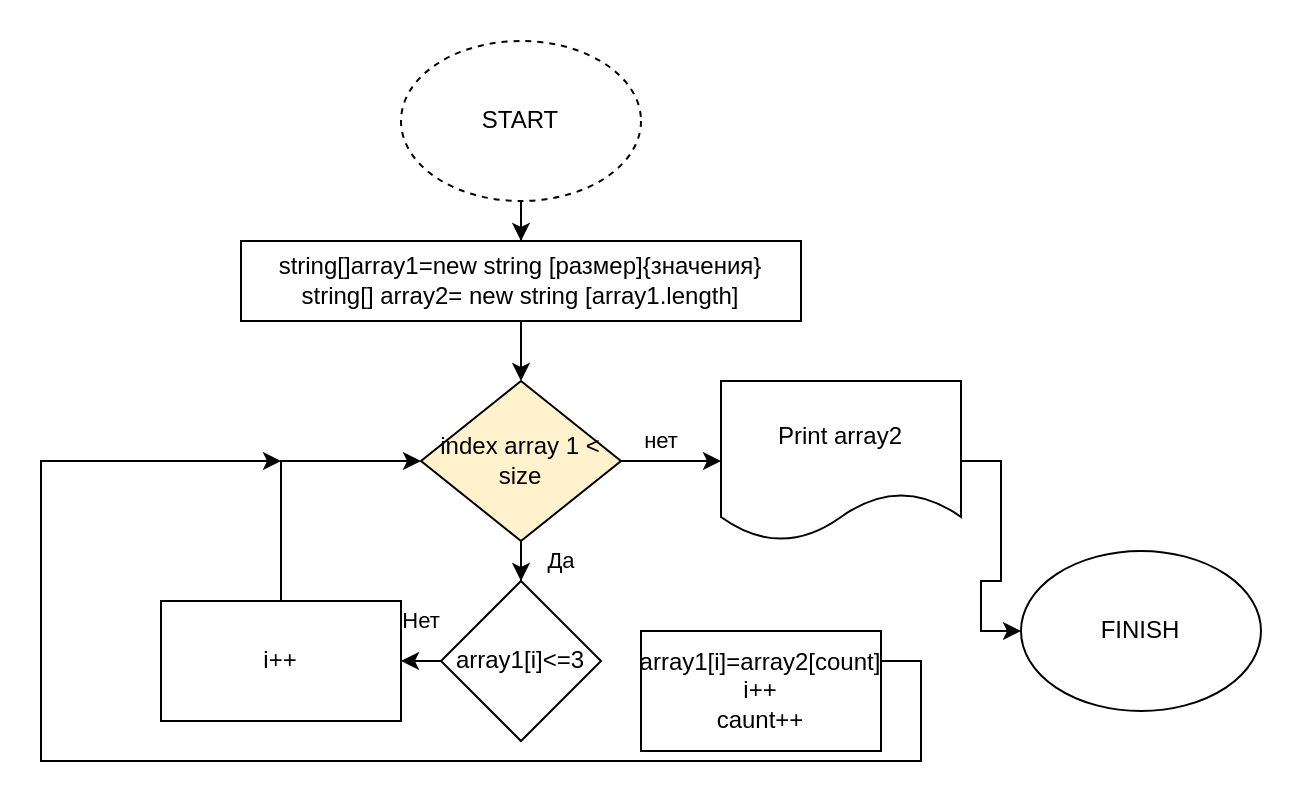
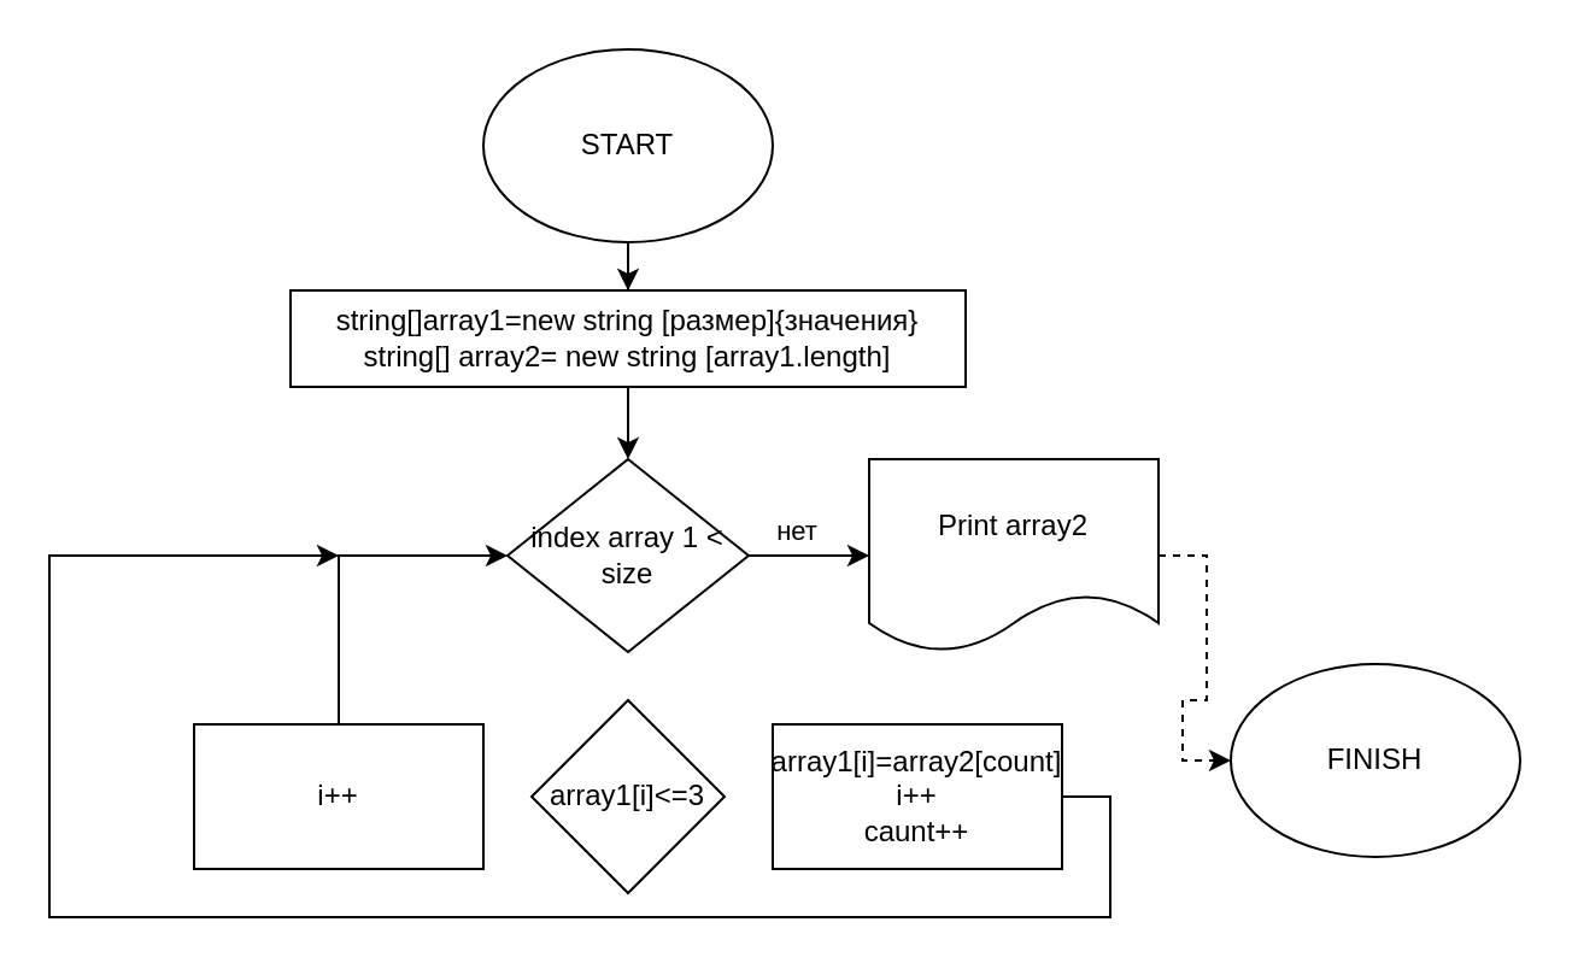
- <mxCell id="3" value="START" style="ellipse;whiteSpace=wrap;html=1;dashed=1;" vertex="1" parent="1"><mxGeometry x="200" y="20" width="120" height="80" as="geometry" /></mxCell>
+ <mxCell id="3" value="START" style="ellipse;whiteSpace=wrap;html=1;" vertex="1" parent="1"><mxGeometry x="200" y="20" width="120" height="80" as="geometry" /></mxCell>
- <mxCell id="9" value="index array 1 &amp;lt; size" style="rhombus;whiteSpace=wrap;html=1;fillColor=#fff2cc;" vertex="1" parent="1"><mxGeometry x="210" y="190" width="100" height="80" as="geometry" /></mxCell>
+ <mxCell id="9" value="index array 1 &amp;lt; size" style="rhombus;whiteSpace=wrap;html=1;" vertex="1" parent="1"><mxGeometry x="210" y="190" width="100" height="80" as="geometry" /></mxCell>
- <mxCell id="10" style="edgeStyle=orthogonalEdgeStyle;rounded=0;orthogonalLoop=1;jettySize=auto;html=1;entryX=0;entryY=0.5;entryDx=0;entryDy=0;" edge="1" parent="1" source="11" target="12"><mxGeometry relative="1" as="geometry" /></mxCell>
+ <mxCell id="10" style="edgeStyle=orthogonalEdgeStyle;rounded=0;orthogonalLoop=1;jettySize=auto;html=1;entryX=0;entryY=0.5;entryDx=0;entryDy=0;dashed=1;" edge="1" parent="1" source="11" target="12"><mxGeometry relative="1" as="geometry" /></mxCell>
- <mxCell id="8" value="Да" style="edgeStyle=orthogonalEdgeStyle;rounded=0;orthogonalLoop=1;jettySize=auto;html=1;entryX=0.5;entryY=0;entryDx=0;entryDy=0;" edge="1" parent="1" source="9" target="14"><mxGeometry x="0.667" y="20" relative="1" as="geometry"><mxPoint as="offset" /></mxGeometry></mxCell>
- <mxCell id="13" value="Нет" style="edgeStyle=orthogonalEdgeStyle;rounded=0;orthogonalLoop=1;jettySize=auto;html=1;exitX=0;exitY=0.5;exitDx=0;exitDy=0;entryX=1;entryY=0.5;entryDx=0;entryDy=0;" edge="1" parent="1" source="14" target="16"><mxGeometry y="-20" relative="1" as="geometry"><Array as="points"><mxPoint x="210" y="330" /><mxPoint x="210" y="330" /></Array><mxPoint as="offset" /></mxGeometry></mxCell>
- <mxCell id="18" value="array1[i]=array2[count]&lt;br&gt;i++&lt;br&gt;caunt++" style="rounded=0;whiteSpace=wrap;html=1;" vertex="1" parent="1"><mxGeometry x="320" y="315" width="120" height="60" as="geometry" /></mxCell>
+ <mxCell id="18" value="array1[i]=array2[count]&lt;br&gt;i++&lt;br&gt;caunt++" style="rounded=0;whiteSpace=wrap;html=1;" vertex="1" parent="1"><mxGeometry x="320" y="300" width="120" height="60" as="geometry" /></mxCell>
